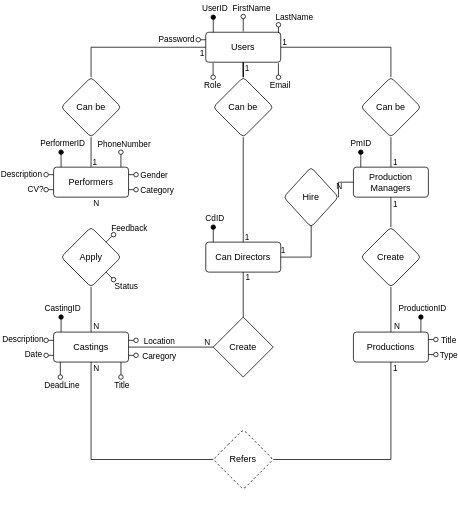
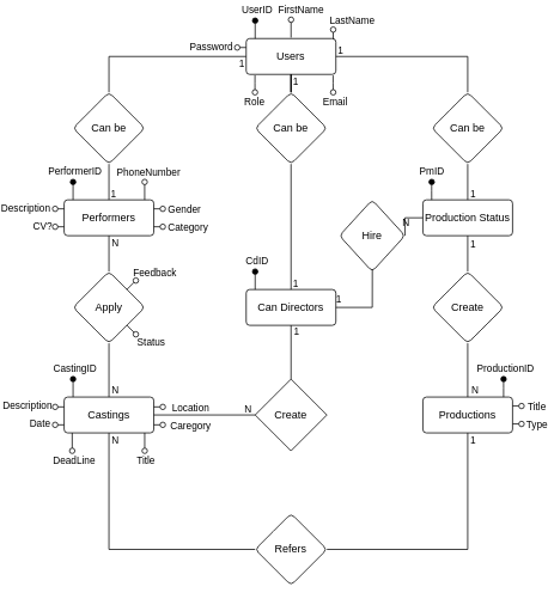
- <mxCell id="50" value="Production Managers" style="rounded=1;arcSize=10;whiteSpace=wrap;html=1;align=center;fillColor=none;" parent="1" vertex="1"><mxGeometry x="430" y="222" width="100" height="40" as="geometry" /></mxCell>
+ <mxCell id="50" value="Production Status" style="rounded=1;arcSize=10;whiteSpace=wrap;html=1;align=center;fillColor=none;" parent="1" vertex="1"><mxGeometry x="430" y="222" width="100" height="40" as="geometry" /></mxCell>
+ <mxCell id="19" value="" style="edgeStyle=orthogonalEdgeStyle;rounded=0;orthogonalLoop=1;jettySize=auto;html=1;endArrow=none;startFill=0;" parent="1" source="20" target="29" edge="1"><mxGeometry relative="1" as="geometry" /></mxCell>
- <mxCell id="56" value="Refers" style="rhombus;whiteSpace=wrap;html=1;fillColor=none;rounded=1;arcSize=10;dashed=1;" parent="1" vertex="1"><mxGeometry x="243" y="572" width="80" height="80" as="geometry" /></mxCell>
+ <mxCell id="56" value="Refers" style="rhombus;whiteSpace=wrap;html=1;fillColor=none;rounded=1;arcSize=10;" parent="1" vertex="1"><mxGeometry x="243" y="572" width="80" height="80" as="geometry" /></mxCell>
